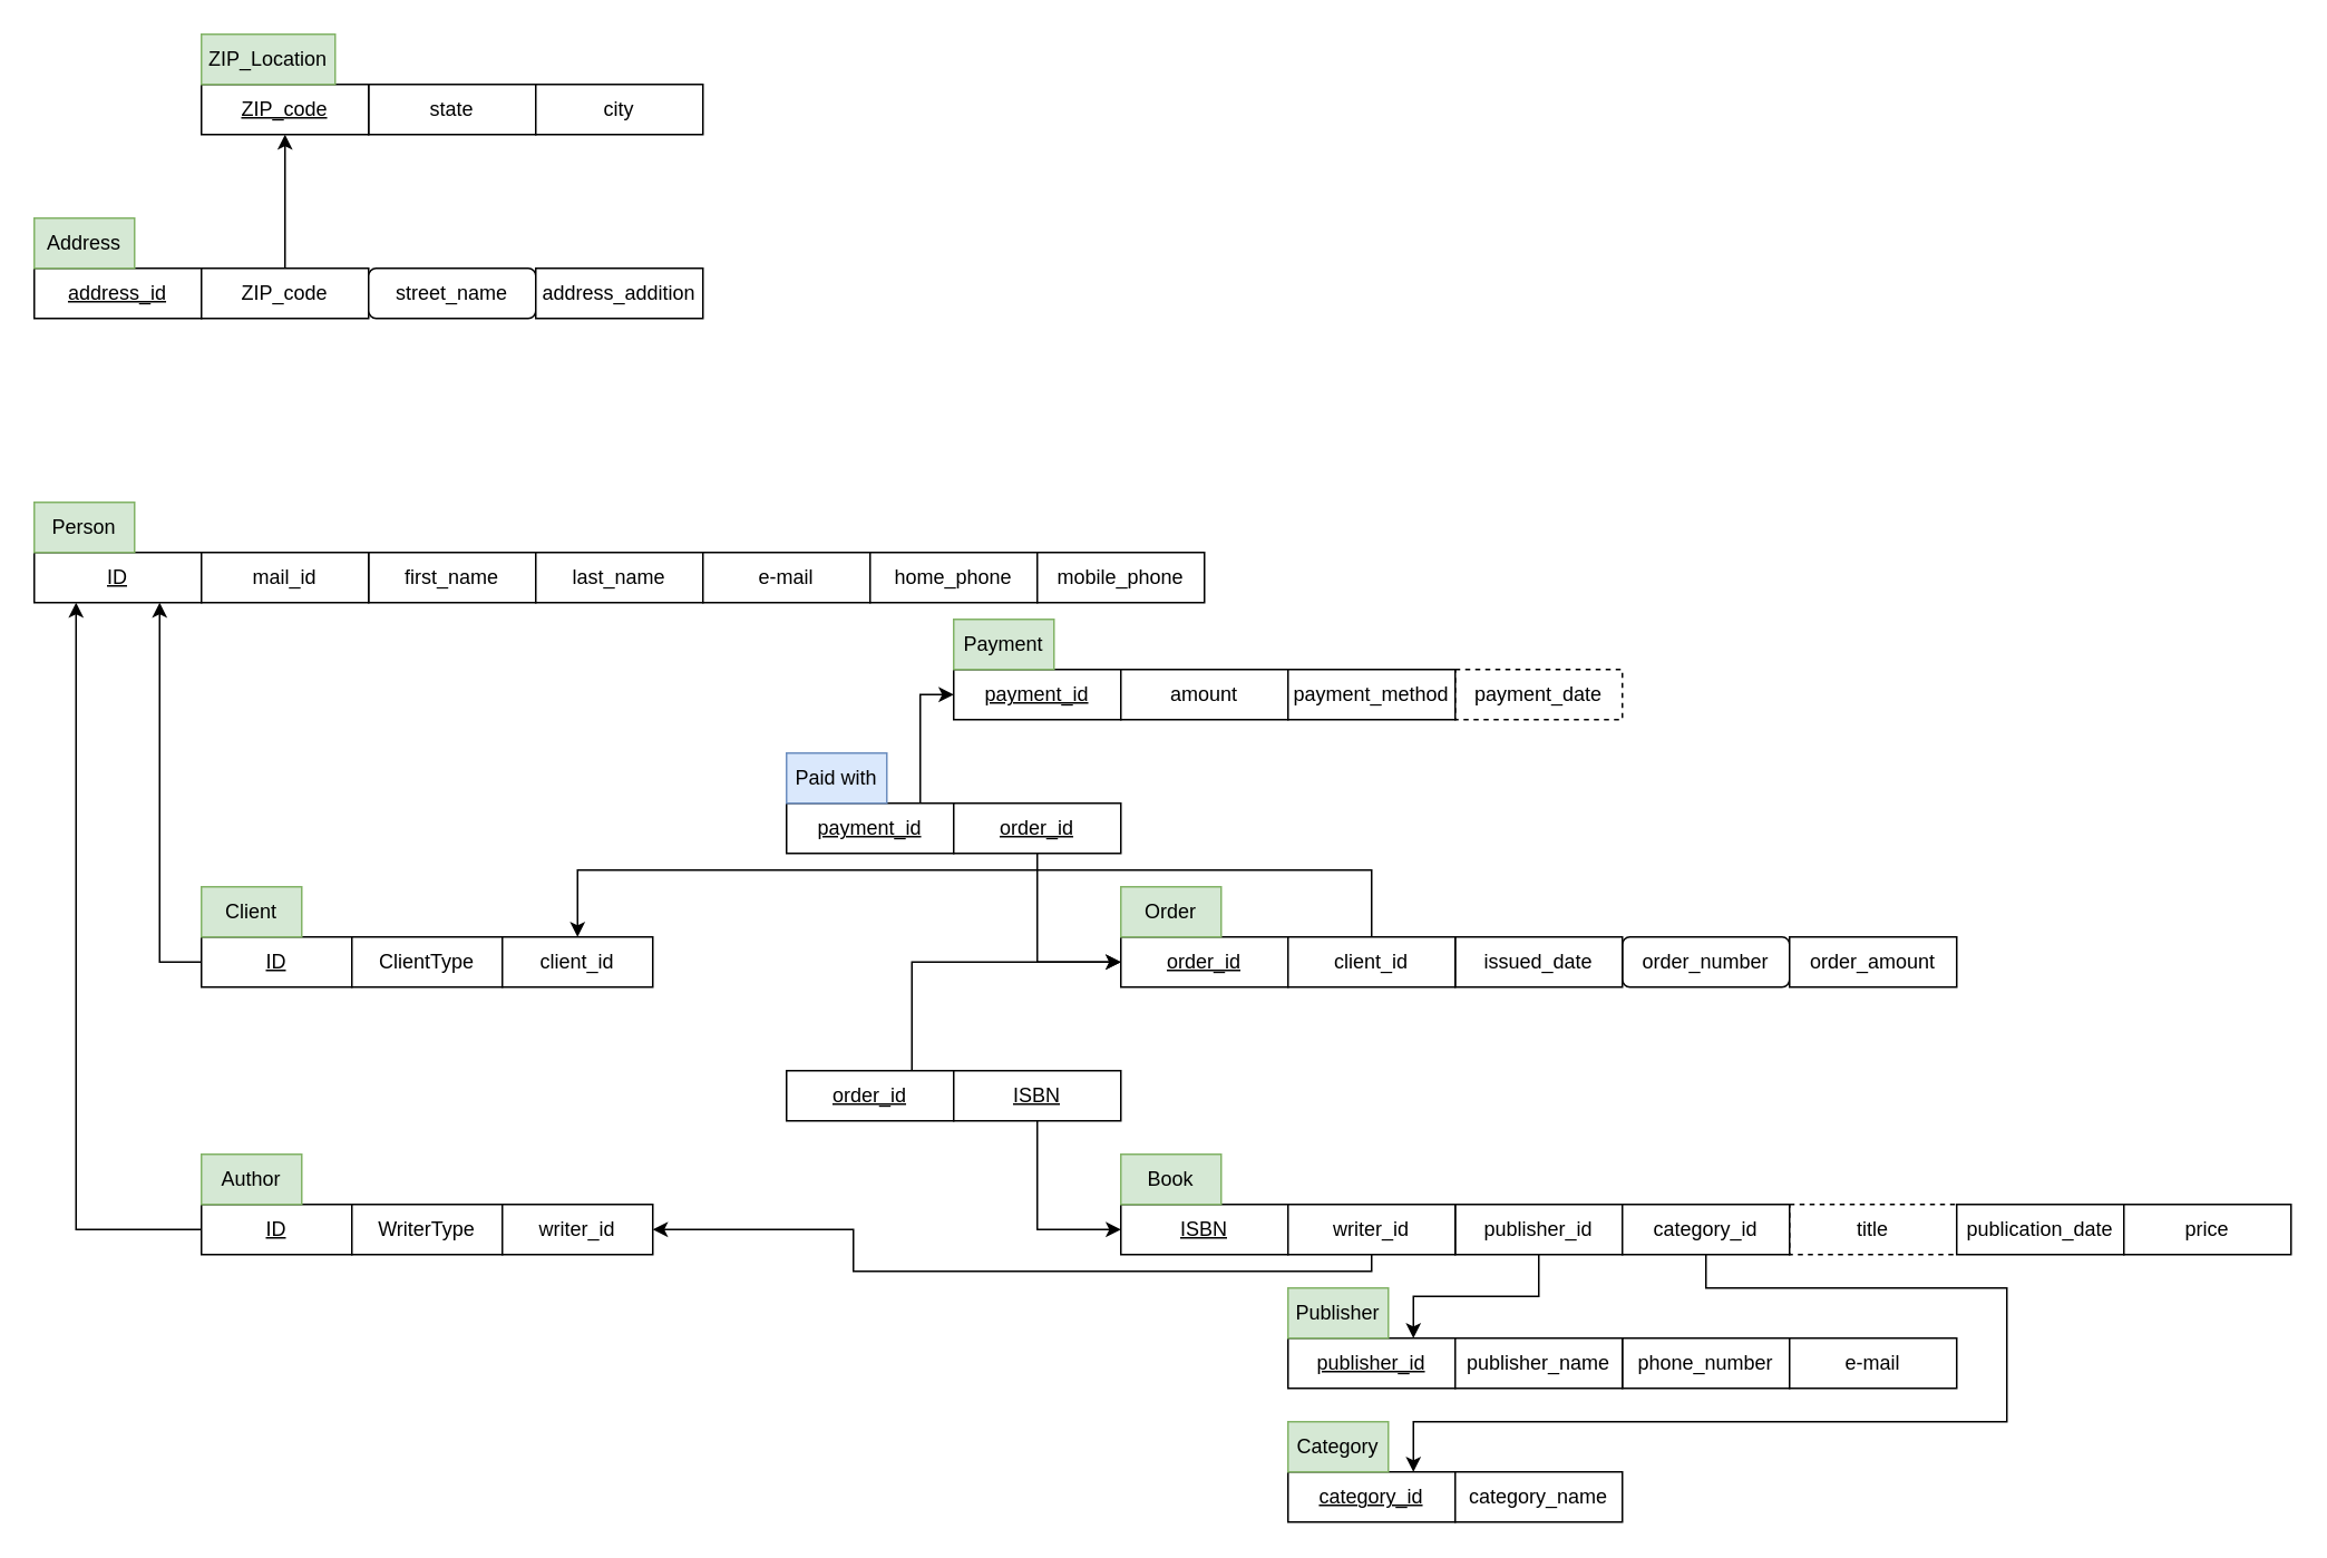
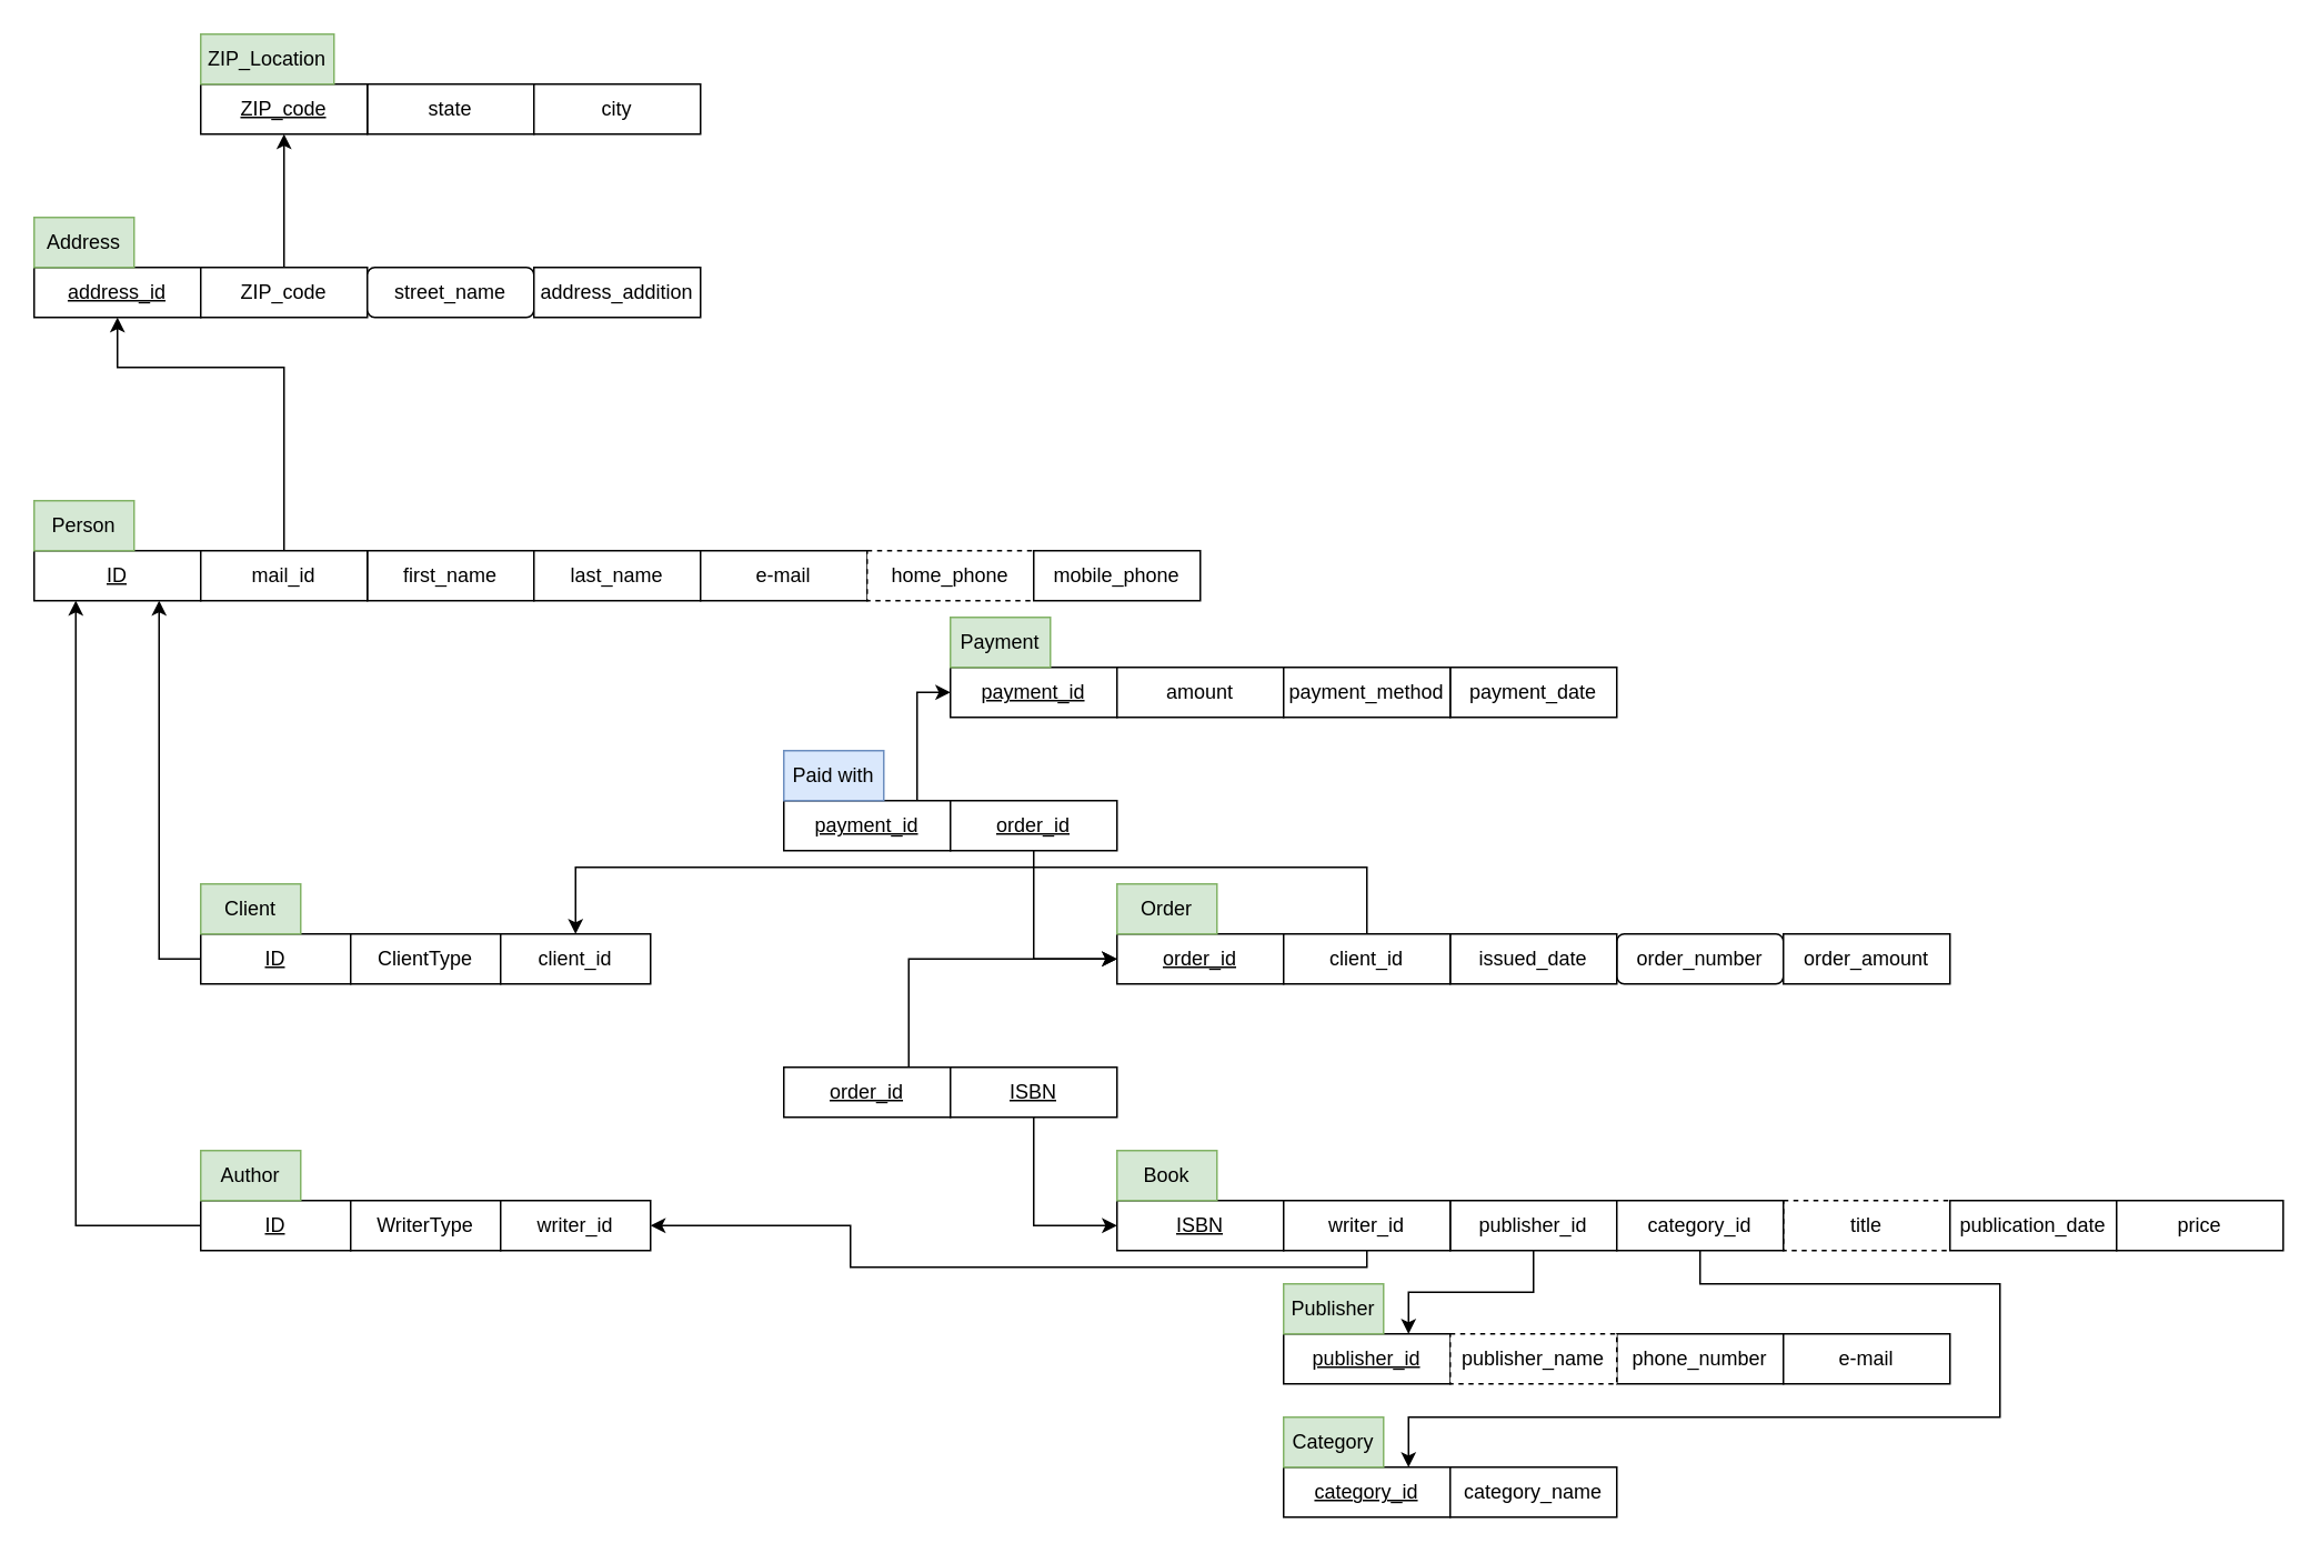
+ <mxCell id="60" style="edgeStyle=orthogonalEdgeStyle;rounded=0;orthogonalLoop=1;jettySize=auto;html=1;entryX=0.5;entryY=1;entryDx=0;entryDy=0;" edge="1" parent="1" source="56" target="72"><mxGeometry relative="1" as="geometry"><Array as="points"><mxPoint x="170" y="220" /><mxPoint x="70" y="220" /></Array></mxGeometry></mxCell>
- <mxCell id="58" value="home_phone" style="rounded=0;whiteSpace=wrap;html=1;" vertex="1" parent="51"><mxGeometry x="500" y="30" width="100" height="30" as="geometry" /></mxCell>
+ <mxCell id="58" value="home_phone" style="rounded=0;whiteSpace=wrap;html=1;dashed=1;" vertex="1" parent="51"><mxGeometry x="500" y="30" width="100" height="30" as="geometry" /></mxCell>
- <mxCell id="30" value="payment_date" style="rounded=0;whiteSpace=wrap;html=1;dashed=1;" vertex="1" parent="28"><mxGeometry x="300" y="30" width="100" height="30" as="geometry" /></mxCell>
+ <mxCell id="30" value="payment_date" style="rounded=0;whiteSpace=wrap;html=1;" vertex="1" parent="28"><mxGeometry x="300" y="30" width="100" height="30" as="geometry" /></mxCell>
- <mxCell id="46" value="publisher_name" style="rounded=0;whiteSpace=wrap;html=1;" vertex="1" parent="41"><mxGeometry x="100" y="30" width="100" height="30" as="geometry" /></mxCell>
+ <mxCell id="46" value="publisher_name" style="rounded=0;whiteSpace=wrap;html=1;dashed=1;" vertex="1" parent="41"><mxGeometry x="100" y="30" width="100" height="30" as="geometry" /></mxCell>
